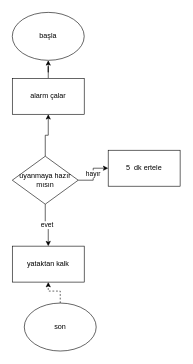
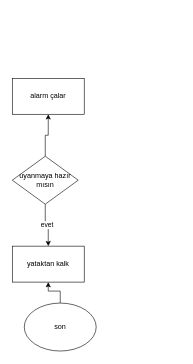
- <mxCell id="2" value="başla" style="ellipse;whiteSpace=wrap;html=1;" vertex="1" parent="1"><mxGeometry x="20" y="20" width="120" height="80" as="geometry" /></mxCell>
- <mxCell id="3" value="" style="edgeStyle=orthogonalEdgeStyle;rounded=0;orthogonalLoop=1;jettySize=auto;html=1;" edge="1" parent="1" source="4" target="2"><mxGeometry relative="1" as="geometry" /></mxCell>
- <mxCell id="5" value="hayır" style="edgeStyle=orthogonalEdgeStyle;rounded=0;orthogonalLoop=1;jettySize=auto;html=1;" edge="1" parent="1" source="8" target="9"><mxGeometry relative="1" as="geometry" /></mxCell>
- <mxCell id="9" value="5&amp;nbsp; dk ertele" style="whiteSpace=wrap;html=1;" vertex="1" parent="1"><mxGeometry x="180" y="250" width="120" height="60" as="geometry" /></mxCell>
- <mxCell id="11" value="" style="edgeStyle=orthogonalEdgeStyle;rounded=0;orthogonalLoop=1;jettySize=auto;html=1;dashed=1;" edge="1" parent="1" source="12" target="10"><mxGeometry relative="1" as="geometry" /></mxCell>
+ <mxCell id="11" value="" style="edgeStyle=orthogonalEdgeStyle;rounded=0;orthogonalLoop=1;jettySize=auto;html=1;" edge="1" parent="1" source="12" target="10"><mxGeometry relative="1" as="geometry" /></mxCell>
